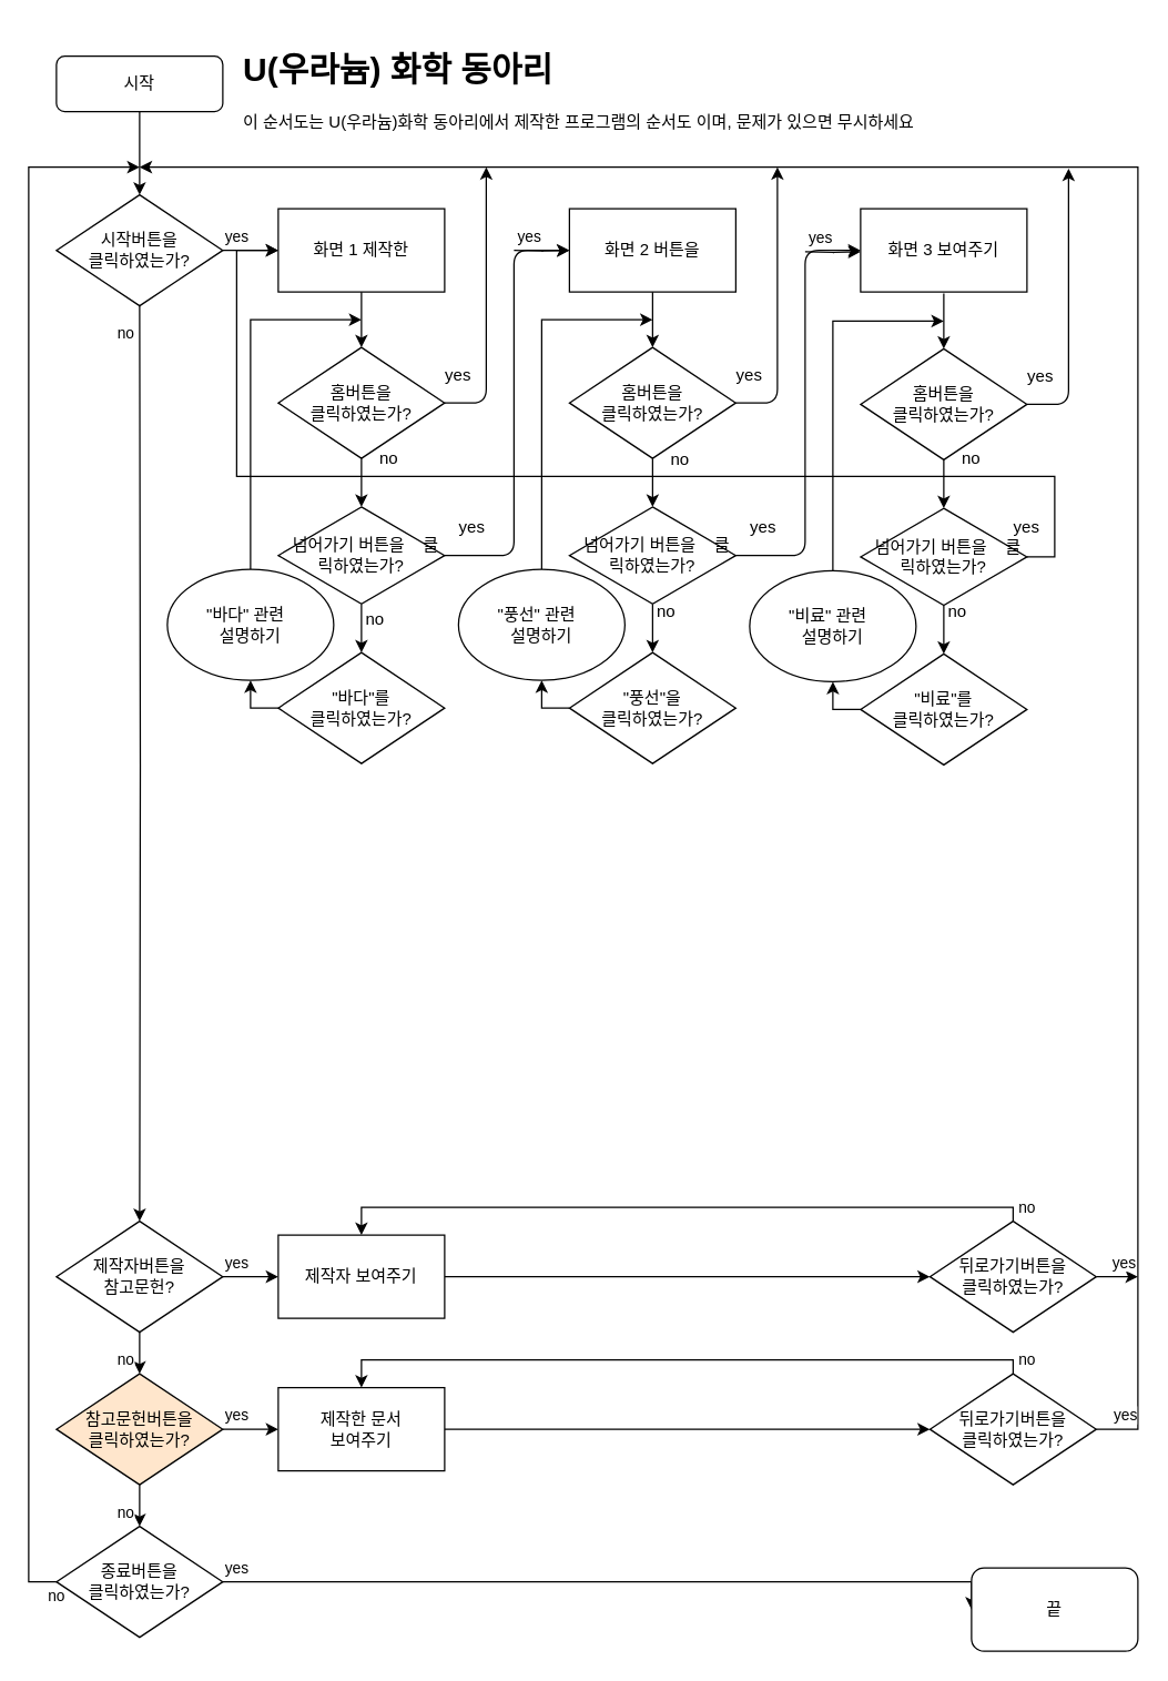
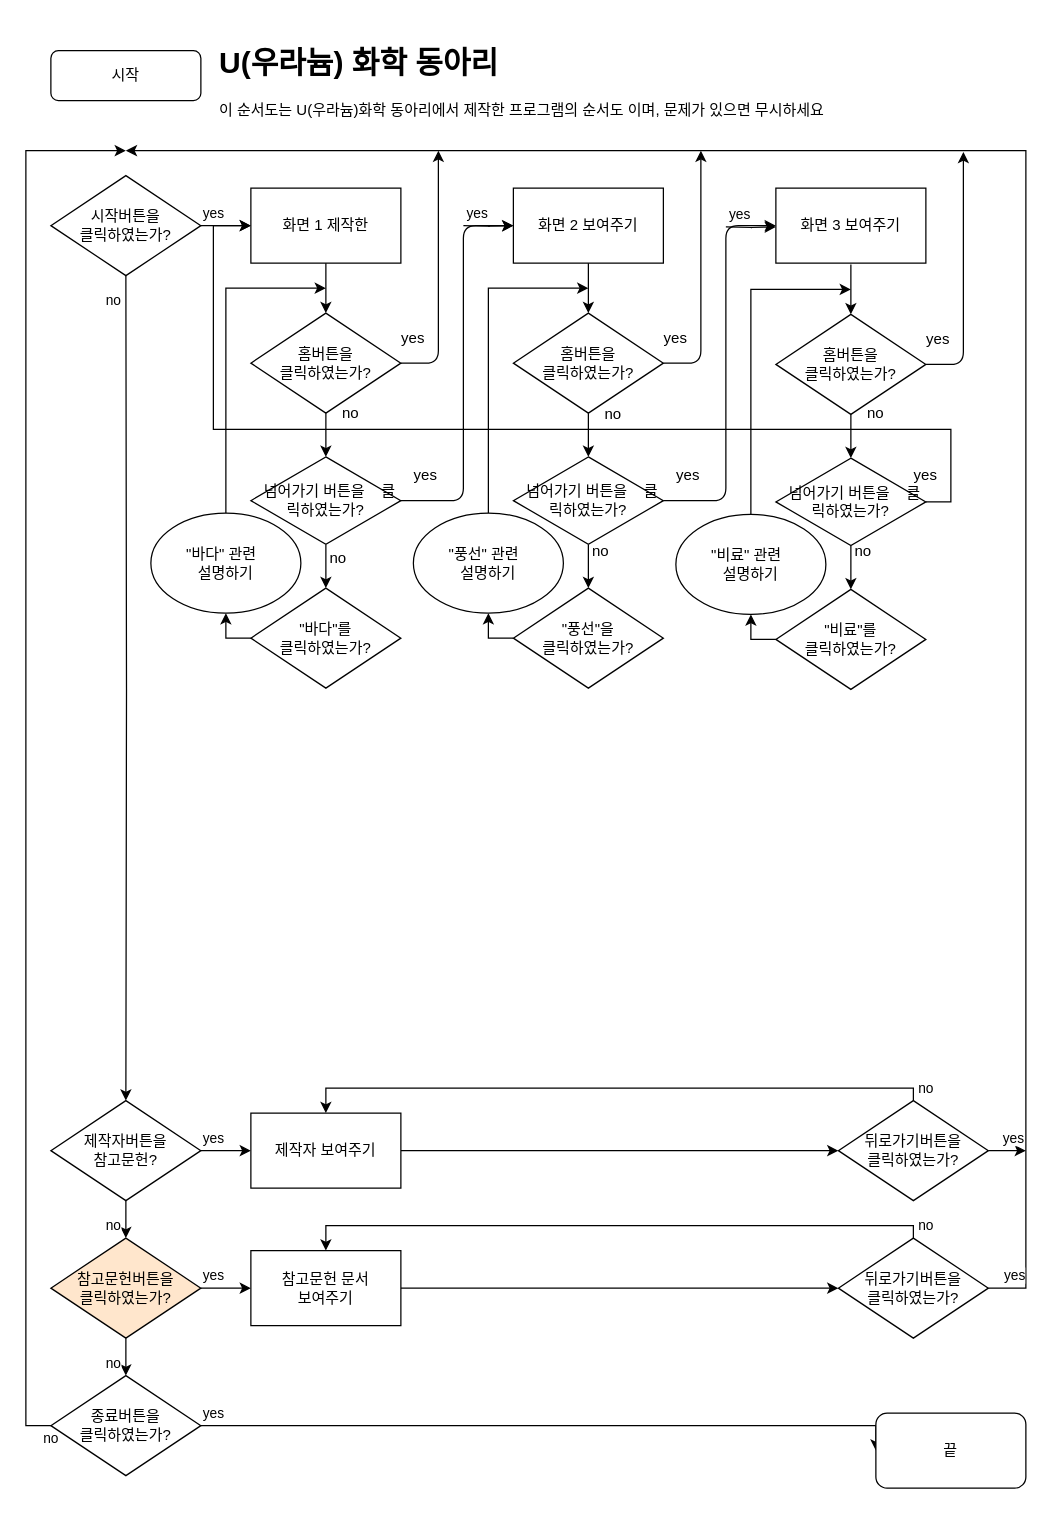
- <mxCell id="2" parent="1" edge="1" target="5" source="3" style="edgeStyle=orthogonalEdgeStyle;rounded=0;orthogonalLoop=1;jettySize=auto;html=1;exitX=0.5;exitY=1;exitDx=0;exitDy=0;entryX=0.5;entryY=0;entryDx=0;entryDy=0;"><mxGeometry as="geometry" relative="1" /></mxCell>
- <mxCell value="화면 2 버튼을" id="43" parent="1" style="rounded=0;whiteSpace=wrap;html=1;" vertex="1"><mxGeometry as="geometry" height="60" width="120" y="150" x="410" /></mxCell>
+ <mxCell value="화면 2 보여주기" id="43" parent="1" style="rounded=0;whiteSpace=wrap;html=1;" vertex="1"><mxGeometry as="geometry" height="60" width="120" y="150" x="410" /></mxCell>
- <mxCell value="제작한 문서&lt;br&gt;보여주기" id="13" parent="1" style="rounded=0;whiteSpace=wrap;html=1;" vertex="1"><mxGeometry as="geometry" height="60" width="120" y="1000" x="200" /></mxCell>
+ <mxCell value="참고문헌 문서&lt;br&gt;보여주기" id="13" parent="1" style="rounded=0;whiteSpace=wrap;html=1;" vertex="1"><mxGeometry as="geometry" height="60" width="120" y="1000" x="200" /></mxCell>
